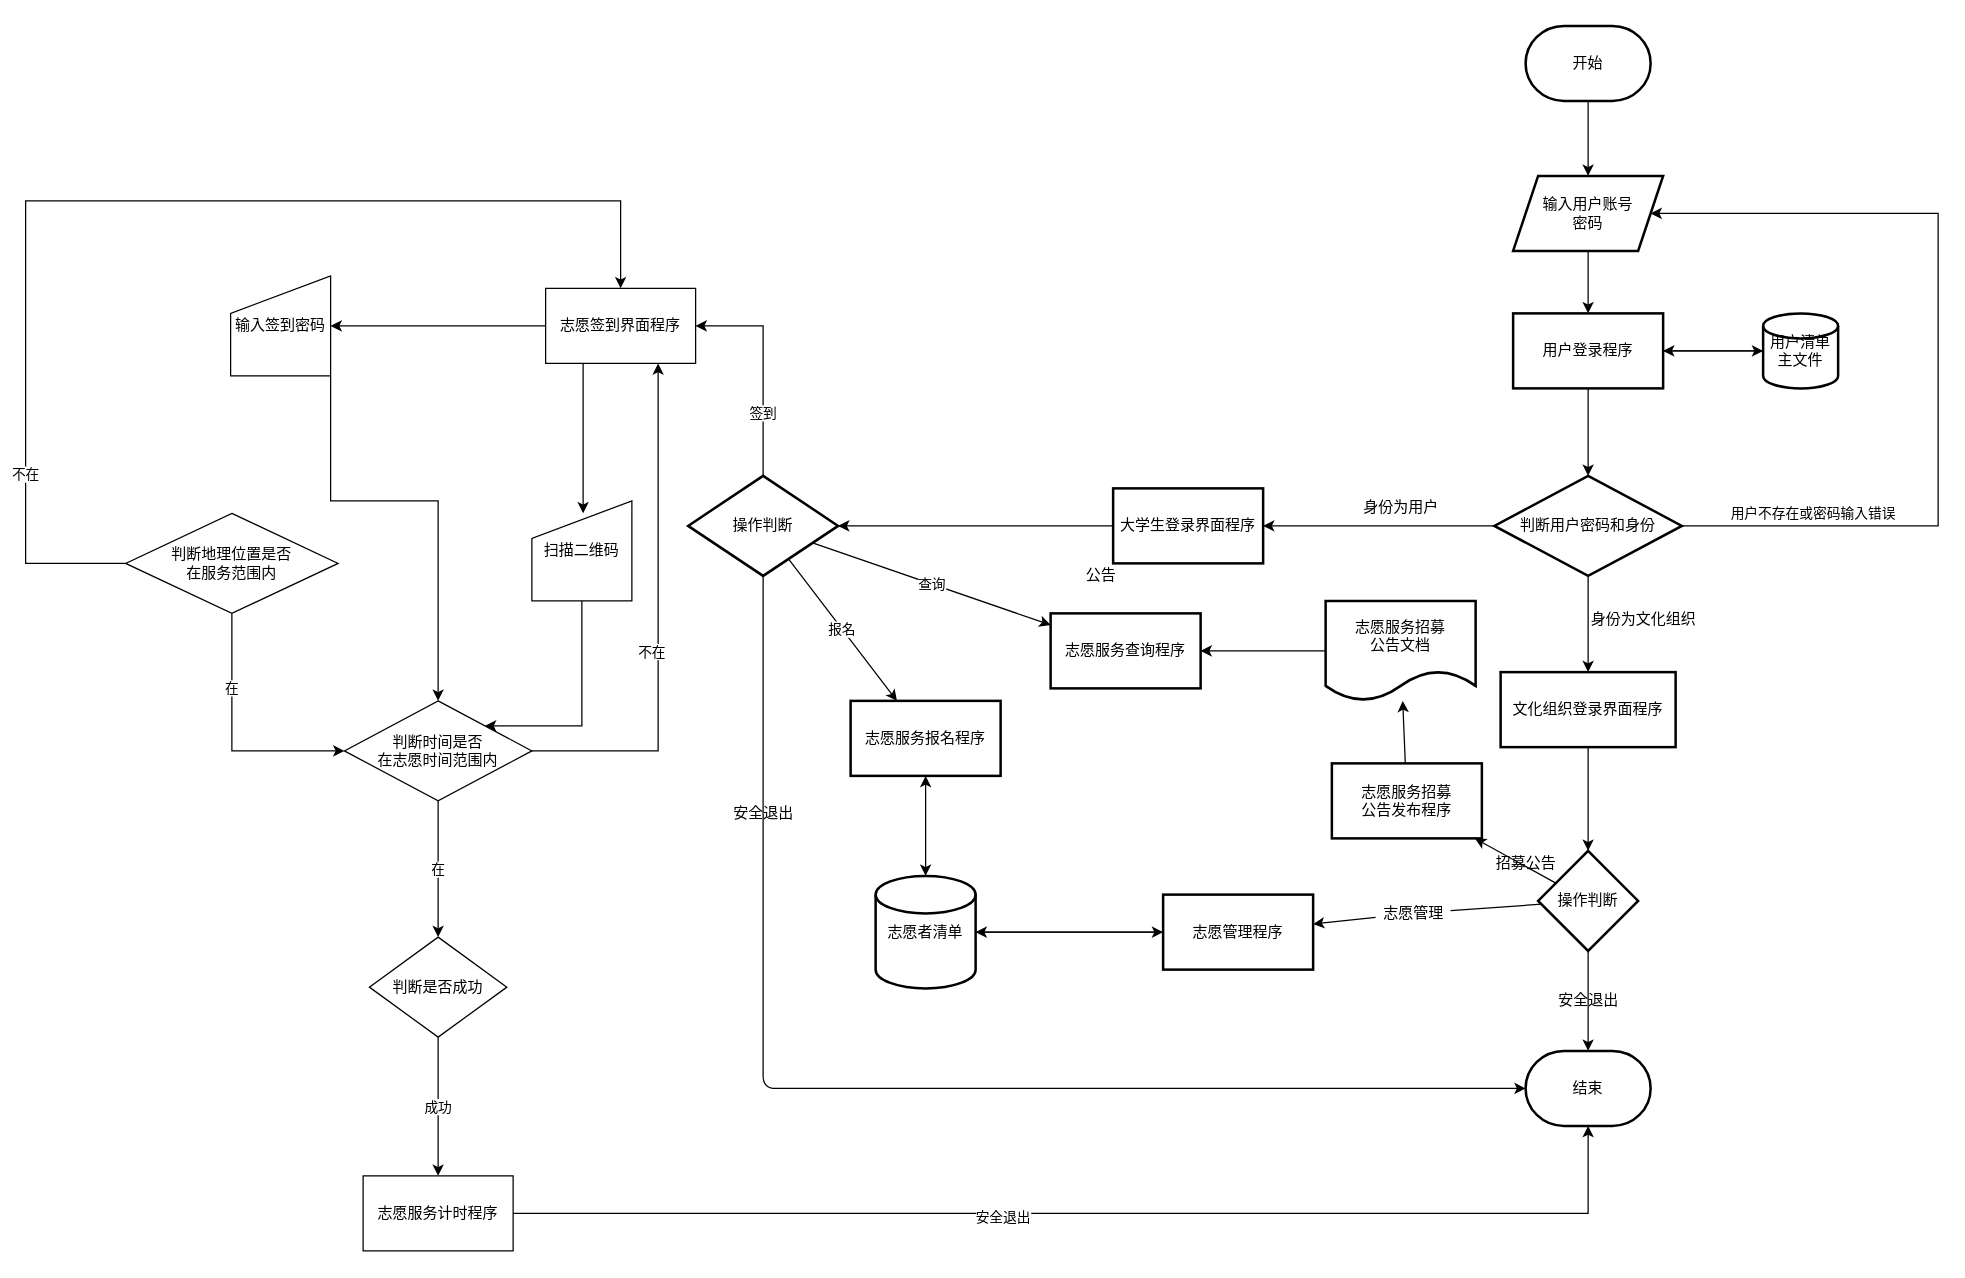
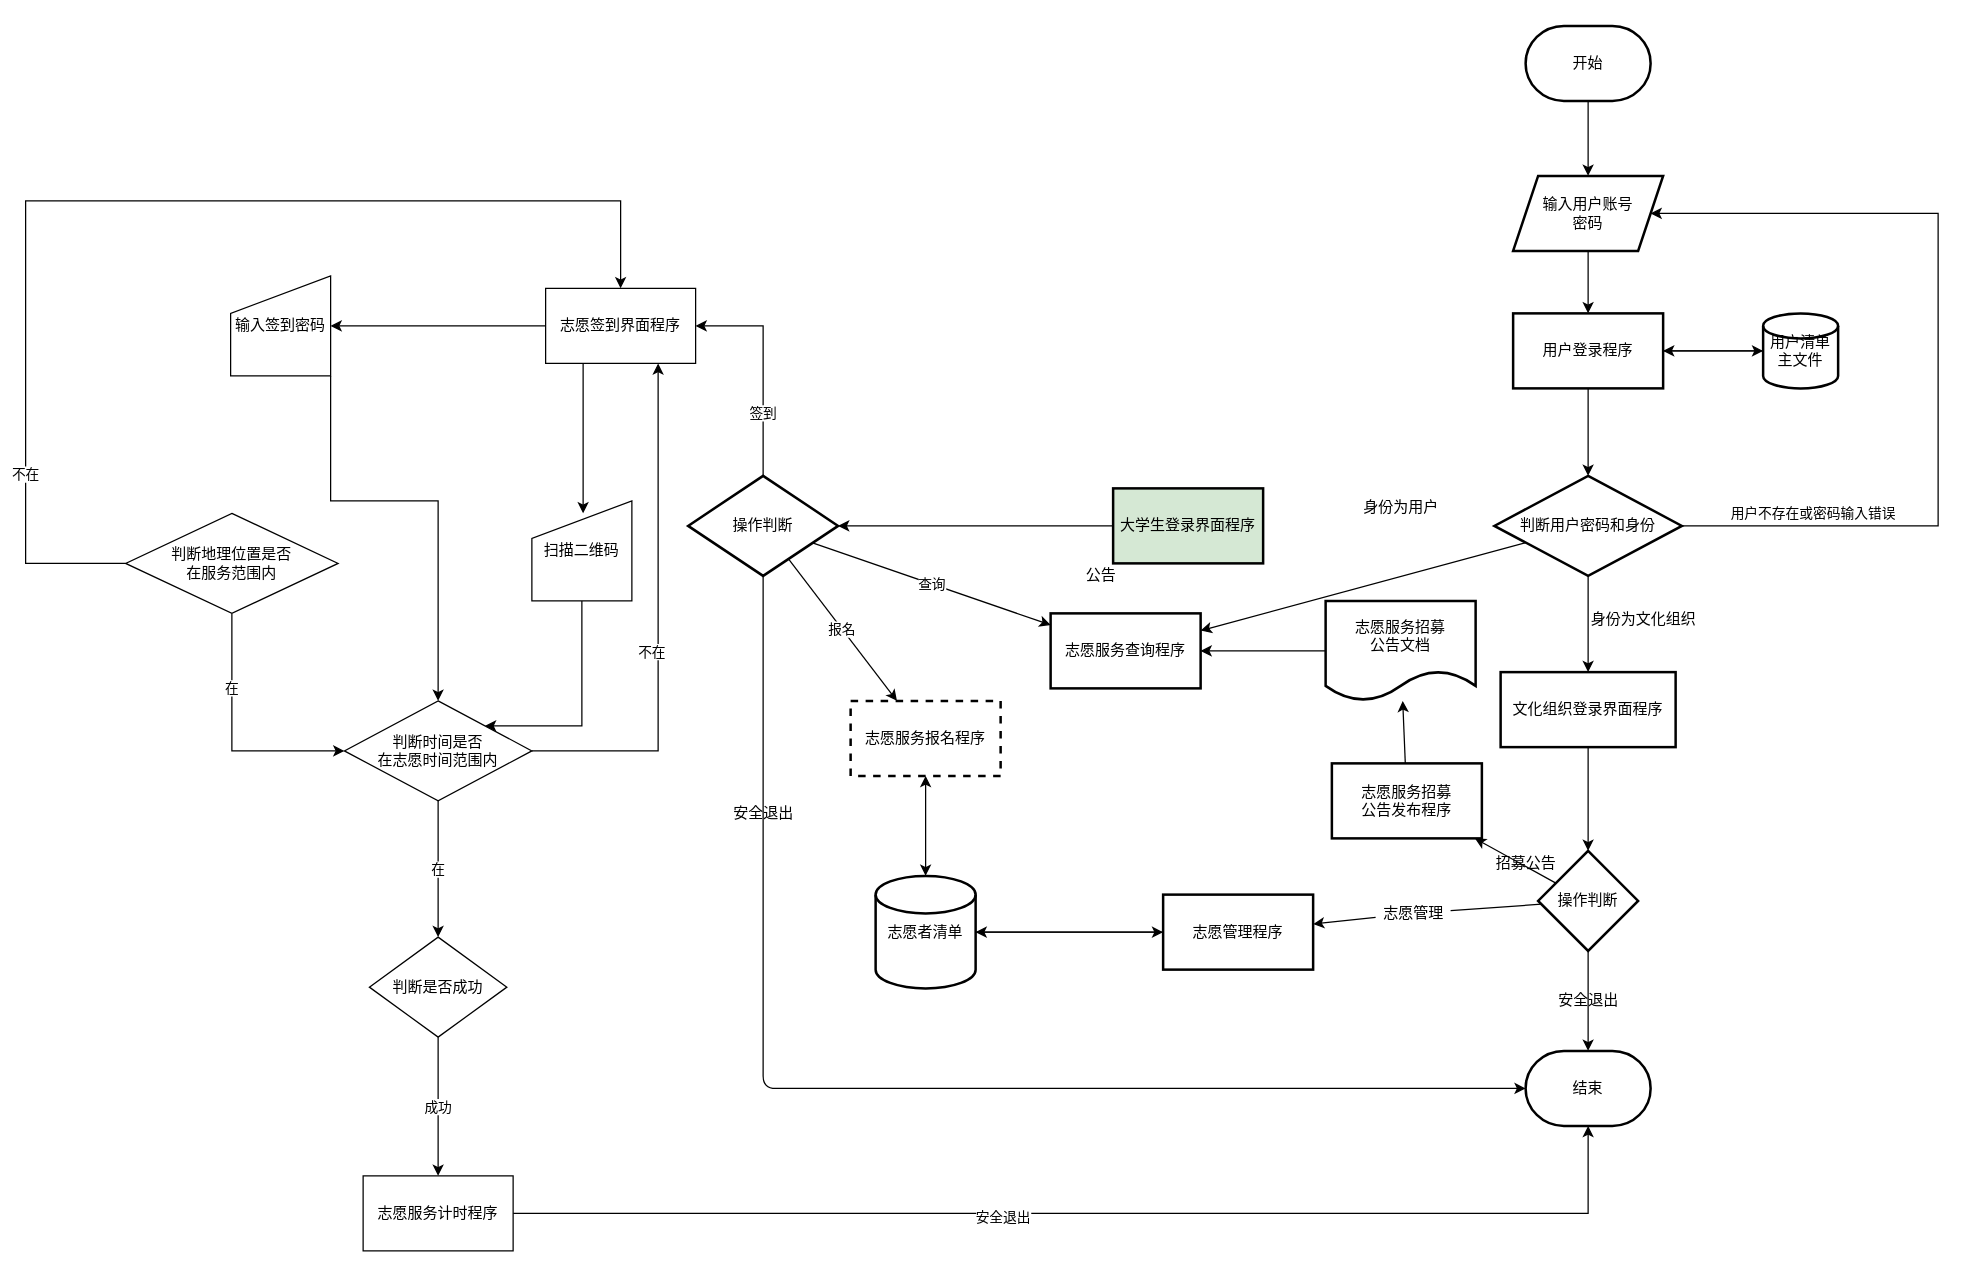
- <mxCell id="16" value="大学生登录界面程序" style="whiteSpace=wrap;html=1;strokeWidth=2;" parent="1" vertex="1"><mxGeometry x="890" y="390" width="120" height="60" as="geometry" /></mxCell>
+ <mxCell id="16" value="大学生登录界面程序" style="whiteSpace=wrap;html=1;strokeWidth=2;fillColor=#d5e8d4;" parent="1" vertex="1"><mxGeometry x="890" y="390" width="120" height="60" as="geometry" /></mxCell>
- <mxCell id="11" value="" style="edgeStyle=none;html=1;" parent="1" source="13" target="16" edge="1"><mxGeometry relative="1" as="geometry" /></mxCell>
+ <mxCell id="11" value="" style="edgeStyle=none;html=1;" parent="1" source="13" target="27" edge="1"><mxGeometry relative="1" as="geometry" /></mxCell>
- <mxCell id="41" value="志愿服务报名程序" style="whiteSpace=wrap;html=1;strokeWidth=2;" parent="1" vertex="1"><mxGeometry x="680" y="560" width="120" height="60" as="geometry" /></mxCell>
+ <mxCell id="41" value="志愿服务报名程序" style="whiteSpace=wrap;html=1;strokeWidth=2;dashed=1;" parent="1" vertex="1"><mxGeometry x="680" y="560" width="120" height="60" as="geometry" /></mxCell>
